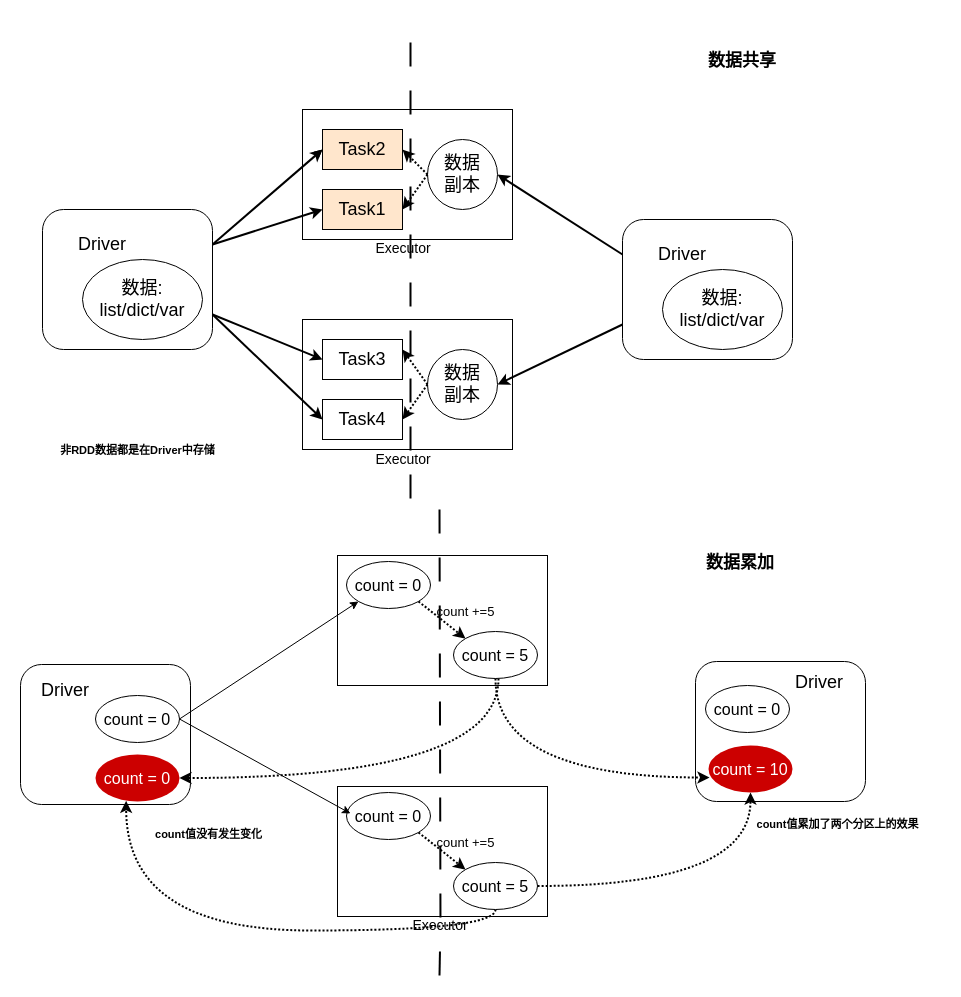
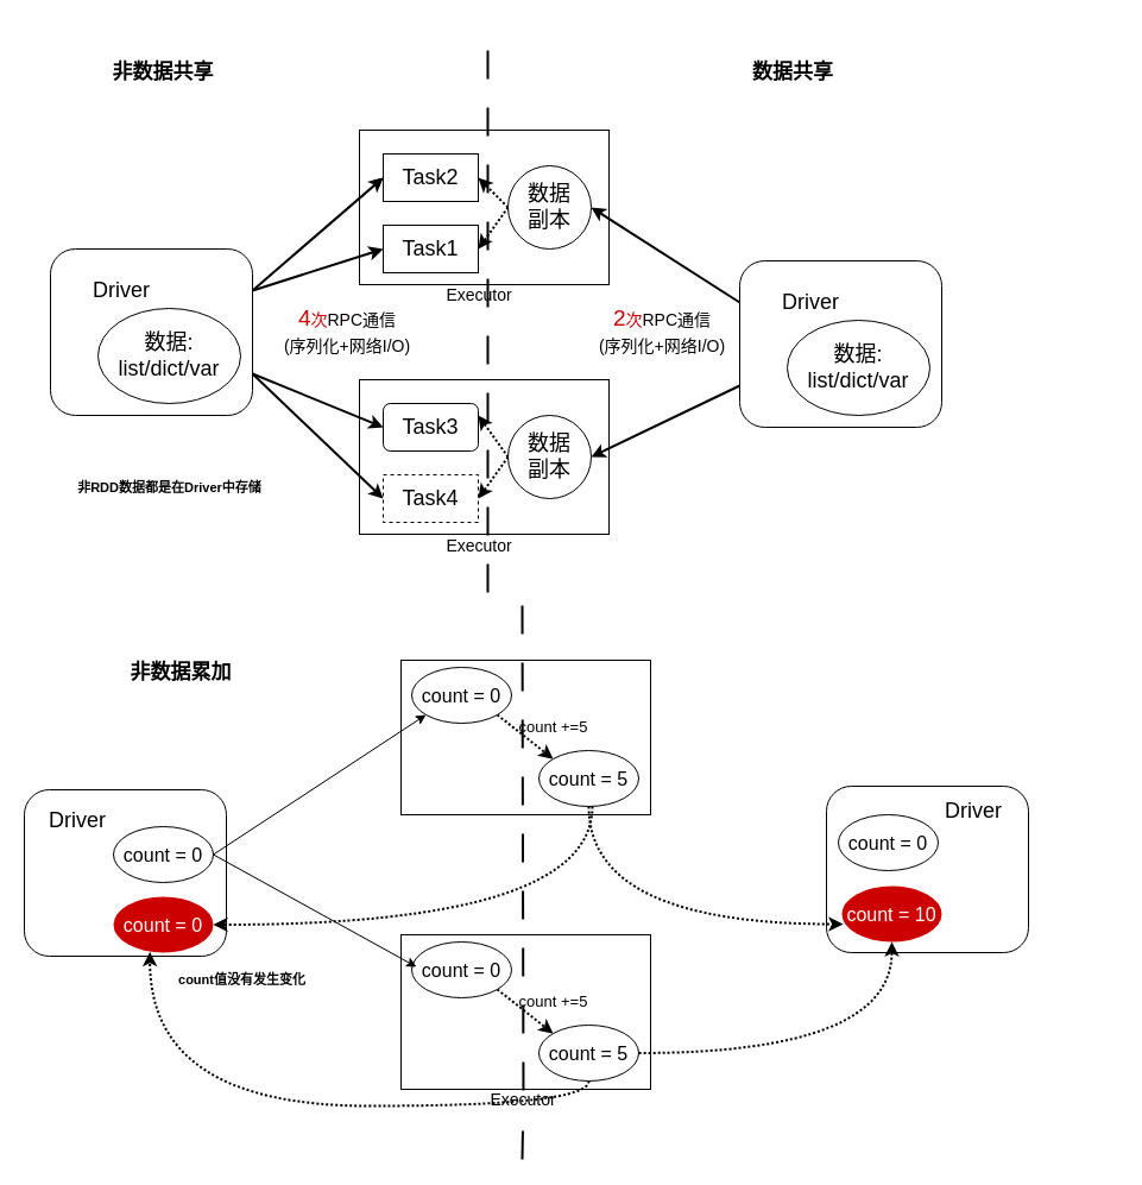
+ <mxCell id="33" value="&lt;b&gt;&lt;font style=&quot;font-size: 17px;&quot;&gt;非数据共享&lt;/font&gt;&lt;/b&gt;" style="text;html=1;strokeColor=none;fillColor=none;align=center;verticalAlign=middle;whiteSpace=wrap;rounded=0;fontSize=11;fontColor=#000000;" parent="1" vertex="1"><mxGeometry x="92" y="46" width="90" height="30" as="geometry" /></mxCell>
- <mxCell id="34" value="&lt;b&gt;&lt;font style=&quot;font-size: 17px;&quot;&gt;数据共享&lt;/font&gt;&lt;/b&gt;" style="text;html=1;strokeColor=none;fillColor=none;align=center;verticalAlign=middle;whiteSpace=wrap;rounded=0;fontSize=11;fontColor=#000000;" parent="1" vertex="1"><mxGeometry x="697" y="46" width="90" height="30" as="geometry" /></mxCell>
+ <mxCell id="34" value="&lt;b&gt;&lt;font style=&quot;font-size: 17px;&quot;&gt;数据共享&lt;/font&gt;&lt;/b&gt;" style="text;html=1;strokeColor=none;fillColor=none;align=center;verticalAlign=middle;whiteSpace=wrap;rounded=0;fontSize=11;fontColor=#000000;" parent="1" vertex="1"><mxGeometry x="622" y="46" width="90" height="30" as="geometry" /></mxCell>
- <mxCell id="6" value="Task2" style="rounded=0;whiteSpace=wrap;html=1;fontSize=18;fillColor=#ffe6cc;" parent="1" vertex="1"><mxGeometry x="322" y="129" width="80" height="40" as="geometry" /></mxCell>
+ <mxCell id="6" value="Task2" style="rounded=0;whiteSpace=wrap;html=1;fontSize=18;" parent="1" vertex="1"><mxGeometry x="322" y="129" width="80" height="40" as="geometry" /></mxCell>
- <mxCell id="9" value="Task1" style="rounded=0;whiteSpace=wrap;html=1;fontSize=18;fillColor=#ffe6cc;" parent="1" vertex="1"><mxGeometry x="322" y="189" width="80" height="40" as="geometry" /></mxCell>
+ <mxCell id="9" value="Task1" style="rounded=0;whiteSpace=wrap;html=1;fontSize=18;" parent="1" vertex="1"><mxGeometry x="322" y="189" width="80" height="40" as="geometry" /></mxCell>
+ <mxCell id="23" value="&lt;font color=&quot;#cc0000&quot; style=&quot;font-size: 19px;&quot;&gt;4&lt;/font&gt;&lt;font style=&quot;font-size: 14px;&quot;&gt;&lt;font color=&quot;#cc0000&quot;&gt;次&lt;/font&gt;RPC通信&lt;br&gt;(序列化+网络I/O)&lt;br&gt;&lt;/font&gt;" style="text;html=1;strokeColor=none;fillColor=none;align=center;verticalAlign=middle;whiteSpace=wrap;rounded=0;fontSize=18;" parent="1" vertex="1"><mxGeometry x="232" y="249" width="120" height="60" as="geometry" /></mxCell>
+ <mxCell id="24" value="&lt;font color=&quot;#cc0000&quot; style=&quot;font-size: 19px;&quot;&gt;2&lt;/font&gt;&lt;font style=&quot;font-size: 14px;&quot;&gt;&lt;font color=&quot;#cc0000&quot;&gt;次&lt;/font&gt;RPC通信&lt;br&gt;(序列化+网络I/O)&lt;br&gt;&lt;/font&gt;" style="text;html=1;strokeColor=none;fillColor=none;align=center;verticalAlign=middle;whiteSpace=wrap;rounded=0;fontSize=18;" parent="1" vertex="1"><mxGeometry x="497" y="249" width="120" height="60" as="geometry" /></mxCell>
- <mxCell id="7" value="Task3" style="rounded=0;whiteSpace=wrap;html=1;fontSize=18;" parent="1" vertex="1"><mxGeometry x="322" y="339" width="80" height="40" as="geometry" /></mxCell>
+ <mxCell id="7" value="Task3" style="whiteSpace=wrap;html=1;fontSize=18;rounded=1;" parent="1" vertex="1"><mxGeometry x="322" y="339" width="80" height="40" as="geometry" /></mxCell>
- <mxCell id="10" value="Task4" style="rounded=0;whiteSpace=wrap;html=1;fontSize=18;" parent="1" vertex="1"><mxGeometry x="322" y="399" width="80" height="40" as="geometry" /></mxCell>
+ <mxCell id="10" value="Task4" style="rounded=0;whiteSpace=wrap;html=1;fontSize=18;dashed=1;" parent="1" vertex="1"><mxGeometry x="322" y="399" width="80" height="40" as="geometry" /></mxCell>
- <mxCell id="31" value="&lt;b&gt;非RDD数据都是在Driver中存储&lt;/b&gt;" style="text;html=1;strokeColor=none;fillColor=none;align=center;verticalAlign=middle;whiteSpace=wrap;rounded=0;fontSize=11;fontColor=#000000;" parent="1" vertex="1"><mxGeometry x="35.5" y="435" width="203" height="30" as="geometry" /></mxCell>
+ <mxCell id="31" value="&lt;b&gt;非RDD数据都是在Driver中存储&lt;/b&gt;" style="text;html=1;strokeColor=none;fillColor=none;align=center;verticalAlign=middle;whiteSpace=wrap;rounded=0;fontSize=11;fontColor=#000000;" parent="1" vertex="1"><mxGeometry x="40.5" y="395" width="203" height="30" as="geometry" /></mxCell>
- <mxCell id="60" value="&lt;b&gt;&lt;font style=&quot;font-size: 17px;&quot;&gt;数据累加&lt;/font&gt;&lt;/b&gt;" style="text;html=1;strokeColor=none;fillColor=none;align=center;verticalAlign=middle;whiteSpace=wrap;rounded=0;fontSize=11;fontColor=#000000;" vertex="1" parent="1"><mxGeometry x="695" y="548" width="90" height="30" as="geometry" /></mxCell>
+ <mxCell id="61" value="&lt;b&gt;&lt;font style=&quot;font-size: 17px;&quot;&gt;非数据累加&lt;/font&gt;&lt;/b&gt;" style="text;html=1;strokeColor=none;fillColor=none;align=center;verticalAlign=middle;whiteSpace=wrap;rounded=0;fontSize=11;fontColor=#000000;" vertex="1" parent="1"><mxGeometry x="107" y="551" width="90" height="30" as="geometry" /></mxCell>
- <mxCell id="63" value="&lt;b&gt;count值累加了两个分区上的效果&lt;/b&gt;" style="text;html=1;strokeColor=none;fillColor=none;align=center;verticalAlign=middle;whiteSpace=wrap;rounded=0;fontSize=11;fontColor=#000000;" vertex="1" parent="1"><mxGeometry x="736" y="809" width="203" height="30" as="geometry" /></mxCell>
- <mxCell id="62" value="&lt;b&gt;count值没有发生变化&lt;/b&gt;" style="text;html=1;strokeColor=none;fillColor=none;align=center;verticalAlign=middle;whiteSpace=wrap;rounded=0;fontSize=11;fontColor=#000000;" vertex="1" parent="1"><mxGeometry x="107" y="819" width="203" height="30" as="geometry" /></mxCell>
+ <mxCell id="62" value="&lt;b&gt;count值没有发生变化&lt;/b&gt;" style="text;html=1;strokeColor=none;fillColor=none;align=center;verticalAlign=middle;whiteSpace=wrap;rounded=0;fontSize=11;fontColor=#000000;" vertex="1" parent="1"><mxGeometry x="102" y="809" width="203" height="30" as="geometry" /></mxCell>
